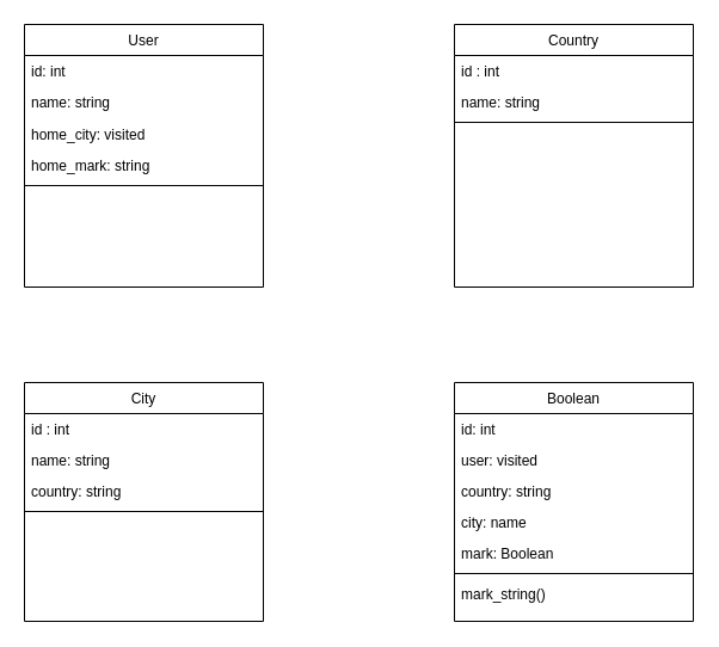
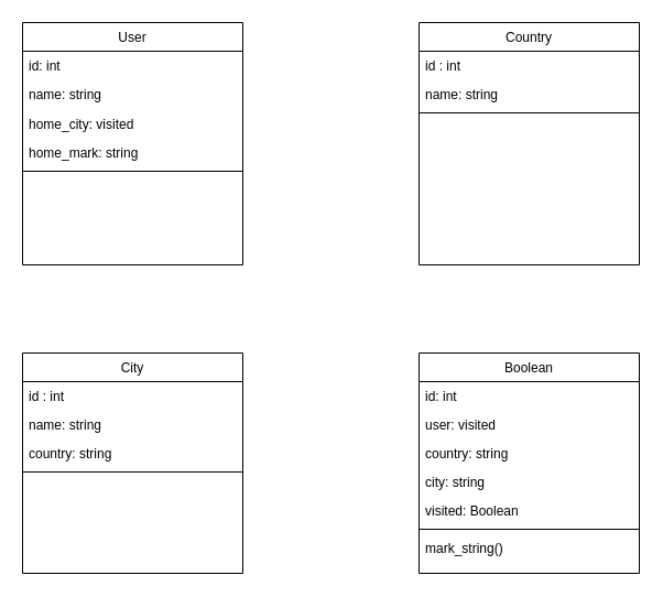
- <mxCell id="21" value="city: name" style="text;align=left;verticalAlign=top;spacingLeft=4;spacingRight=4;overflow=hidden;rotatable=0;points=[[0,0.5],[1,0.5]];portConstraint=eastwest;" vertex="1" parent="17"><mxGeometry y="104" width="200" height="26" as="geometry" /></mxCell>
+ <mxCell id="21" value="city: string" style="text;align=left;verticalAlign=top;spacingLeft=4;spacingRight=4;overflow=hidden;rotatable=0;points=[[0,0.5],[1,0.5]];portConstraint=eastwest;" vertex="1" parent="17"><mxGeometry y="104" width="200" height="26" as="geometry" /></mxCell>
- <mxCell id="22" value="mark: Boolean" style="text;align=left;verticalAlign=top;spacingLeft=4;spacingRight=4;overflow=hidden;rotatable=0;points=[[0,0.5],[1,0.5]];portConstraint=eastwest;" vertex="1" parent="17"><mxGeometry y="130" width="200" height="26" as="geometry" /></mxCell>
+ <mxCell id="22" value="visited: Boolean" style="text;align=left;verticalAlign=top;spacingLeft=4;spacingRight=4;overflow=hidden;rotatable=0;points=[[0,0.5],[1,0.5]];portConstraint=eastwest;" vertex="1" parent="17"><mxGeometry y="130" width="200" height="26" as="geometry" /></mxCell>
